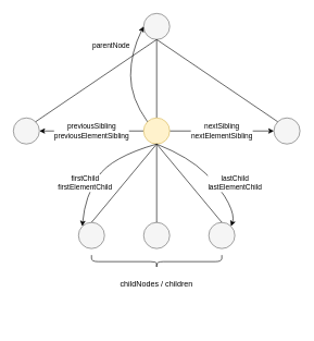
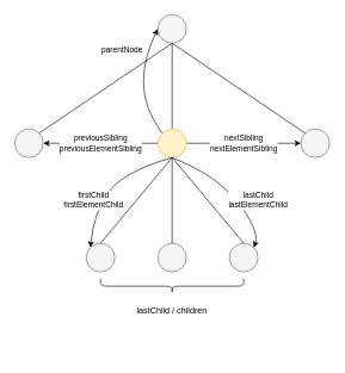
- <mxCell id="19" value="childNodes / children" style="text;html=1;strokeColor=none;fillColor=none;align=center;verticalAlign=middle;whiteSpace=wrap;rounded=0;" vertex="1" parent="1"><mxGeometry x="140" y="420" width="200" height="30" as="geometry" /></mxCell>
+ <mxCell id="19" value="lastChild / children" style="text;html=1;strokeColor=none;fillColor=none;align=center;verticalAlign=middle;whiteSpace=wrap;rounded=0;" vertex="1" parent="1"><mxGeometry x="140" y="420" width="200" height="30" as="geometry" /></mxCell>
